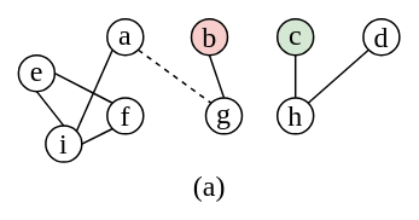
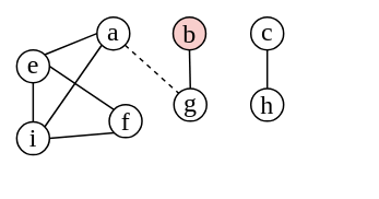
- <mxCell id="5" value="c" style="ellipse;whiteSpace=wrap;html=1;aspect=fixed;strokeWidth=2;fontFamily=Times New Roman;fontSize=32;spacingTop=-5;fillColor=#d5e8d4;" vertex="1" parent="2"><mxGeometry x="286" width="40" height="40" as="geometry" /></mxCell>
+ <mxCell id="5" value="c" style="ellipse;whiteSpace=wrap;html=1;aspect=fixed;strokeWidth=2;fontFamily=Times New Roman;fontSize=32;spacingTop=-5;" vertex="1" parent="2"><mxGeometry x="286" width="40" height="40" as="geometry" /></mxCell>
- <mxCell id="6" value="d" style="ellipse;whiteSpace=wrap;html=1;aspect=fixed;strokeWidth=2;fontFamily=Times New Roman;fontSize=32;" vertex="1" parent="2"><mxGeometry x="381" width="40" height="40" as="geometry" /></mxCell>
+ <mxCell id="8" style="edgeStyle=none;rounded=0;orthogonalLoop=1;jettySize=auto;html=1;exitX=0;exitY=0.5;exitDx=0;exitDy=0;entryX=1;entryY=0;entryDx=0;entryDy=0;strokeWidth=2;fontFamily=Times New Roman;fontSize=32;endArrow=none;endFill=0;" edge="1" parent="2" source="3" target="7"><mxGeometry relative="1" as="geometry" /></mxCell>
- <mxCell id="14" style="edgeStyle=none;rounded=0;orthogonalLoop=1;jettySize=auto;html=1;exitX=1;exitY=0;exitDx=0;exitDy=0;entryX=0;entryY=1;entryDx=0;entryDy=0;strokeWidth=2;fontFamily=Times New Roman;fontSize=32;endArrow=none;endFill=0;" edge="1" parent="2" source="15" target="6"><mxGeometry relative="1" as="geometry" /></mxCell>
- <mxCell id="9" value="f" style="ellipse;whiteSpace=wrap;html=1;aspect=fixed;strokeWidth=2;fontFamily=Times New Roman;fontSize=32;" vertex="1" parent="2"><mxGeometry x="98" y="87" width="40" height="40" as="geometry" /></mxCell>
+ <mxCell id="9" value="f" style="ellipse;whiteSpace=wrap;html=1;aspect=fixed;strokeWidth=2;fontFamily=Times New Roman;fontSize=32;" vertex="1" parent="2"><mxGeometry x="113" y="107" width="40" height="40" as="geometry" /></mxCell>
- <mxCell id="12" value="g" style="ellipse;whiteSpace=wrap;html=1;aspect=fixed;strokeWidth=2;fontFamily=Times New Roman;fontSize=32;spacingTop=-5;" vertex="1" parent="2"><mxGeometry x="207" y="87" width="40" height="40" as="geometry" /></mxCell>
+ <mxCell id="12" value="g" style="ellipse;whiteSpace=wrap;html=1;aspect=fixed;strokeWidth=2;fontFamily=Times New Roman;fontSize=32;spacingTop=-5;" vertex="1" parent="2"><mxGeometry x="192" y="87" width="40" height="40" as="geometry" /></mxCell>
- <mxCell id="19" value="i" style="ellipse;whiteSpace=wrap;html=1;aspect=fixed;strokeWidth=2;fontFamily=Times New Roman;fontSize=32;" vertex="1" parent="2"><mxGeometry x="30" y="118" width="40" height="40" as="geometry" /></mxCell>
+ <mxCell id="19" value="i" style="ellipse;whiteSpace=wrap;html=1;aspect=fixed;strokeWidth=2;fontFamily=Times New Roman;fontSize=32;" vertex="1" parent="2"><mxGeometry y="128" width="40" height="40" as="geometry" /></mxCell>
- <mxCell id="22" value="(a)" style="text;html=1;strokeColor=none;fillColor=none;align=center;verticalAlign=middle;whiteSpace=wrap;rounded=0;strokeWidth=2;fontFamily=Times New Roman;fontSize=32;" vertex="1" parent="2"><mxGeometry x="1" y="170" width="420" height="30" as="geometry" /></mxCell>
